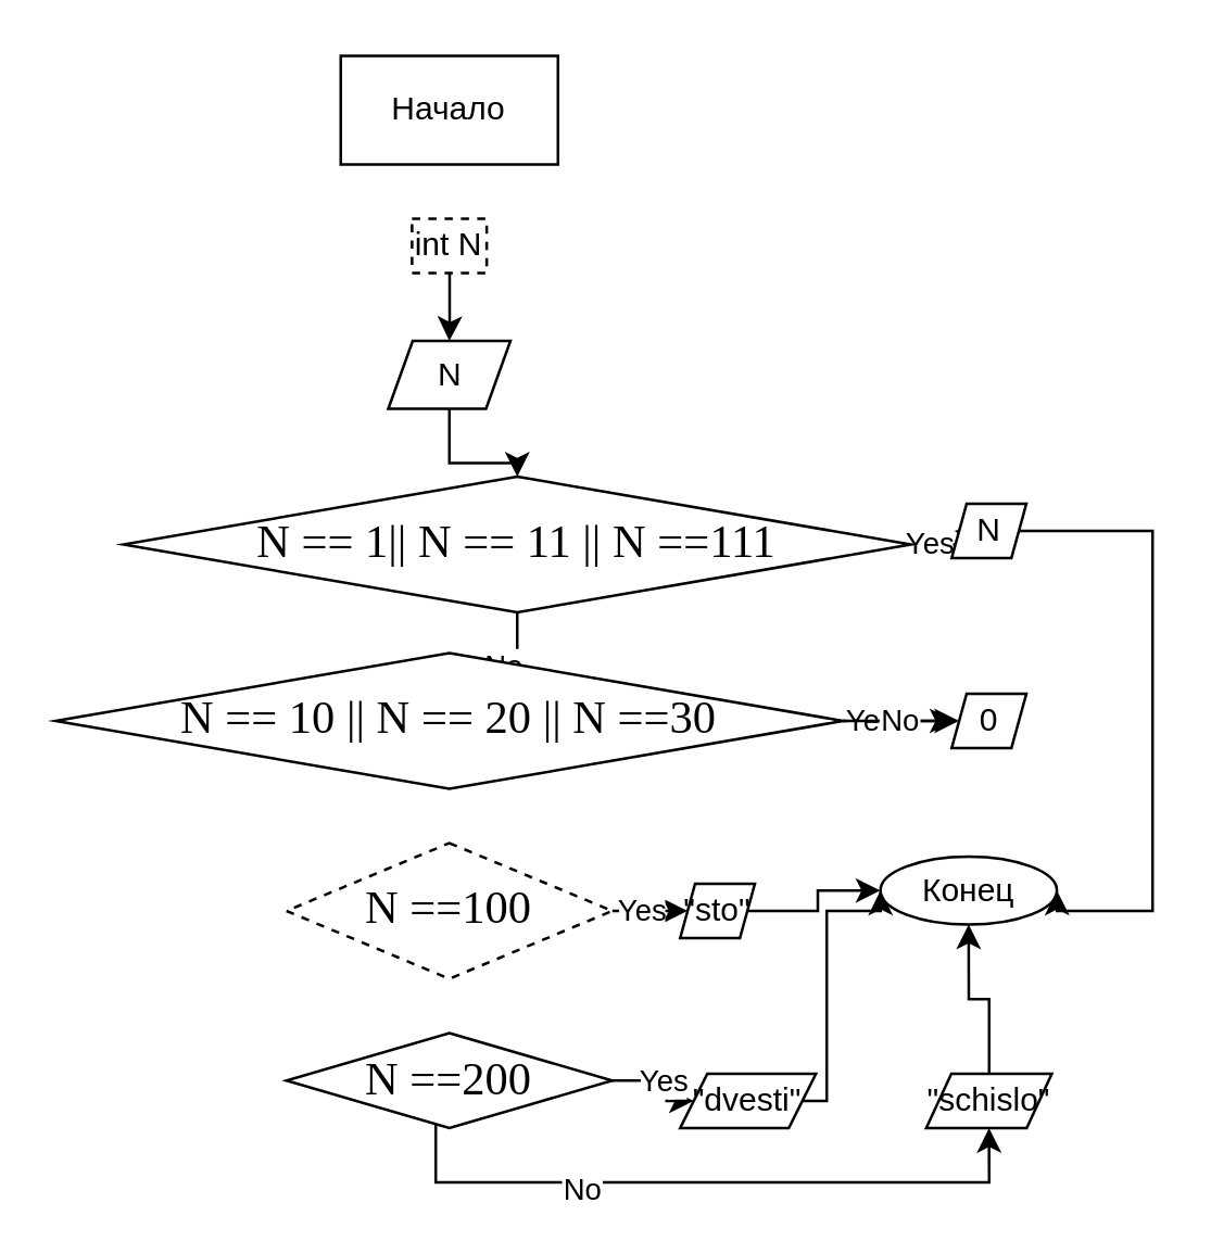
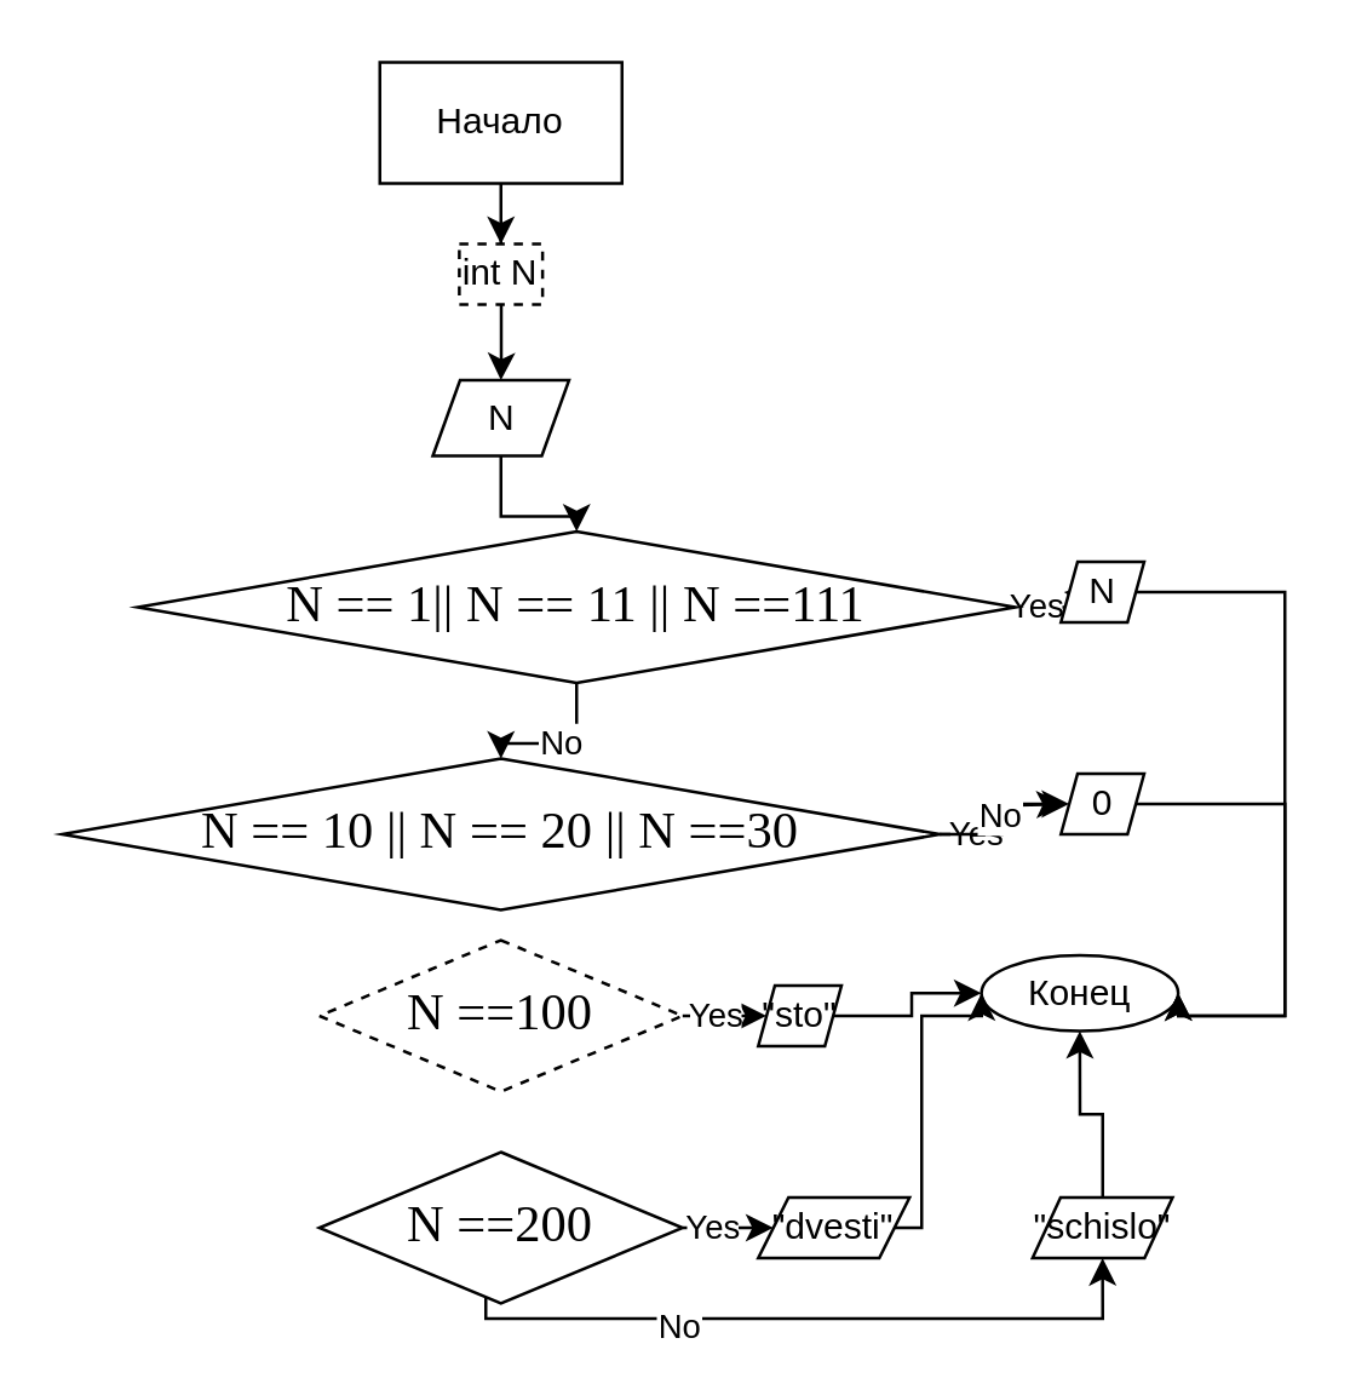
+ <mxCell id="2" style="edgeStyle=orthogonalEdgeStyle;rounded=0;orthogonalLoop=1;jettySize=auto;html=1;entryX=0.5;entryY=0;entryDx=0;entryDy=0;" edge="1" parent="1" source="3" target="14"><mxGeometry relative="1" as="geometry" /></mxCell>
- <mxCell id="10" value="&lt;span lang=&quot;ES&quot; style=&quot;font-size: 17px ; font-family: &amp;#34;times new roman&amp;#34; , serif&quot;&gt;N == 10 || N == 20 || N ==30&lt;/span&gt;" style="rhombus;whiteSpace=wrap;html=1;" vertex="1" parent="1"><mxGeometry x="20" y="240" width="290" height="50" as="geometry" /></mxCell>
+ <mxCell id="10" value="&lt;span lang=&quot;ES&quot; style=&quot;font-size: 17px ; font-family: &amp;#34;times new roman&amp;#34; , serif&quot;&gt;N == 10 || N == 20 || N ==30&lt;/span&gt;" style="rhombus;whiteSpace=wrap;html=1;" vertex="1" parent="1"><mxGeometry x="20" y="250" width="290" height="50" as="geometry" /></mxCell>
+ <mxCell id="21" style="edgeStyle=orthogonalEdgeStyle;rounded=0;orthogonalLoop=1;jettySize=auto;html=1;entryX=1;entryY=0.5;entryDx=0;entryDy=0;" edge="1" parent="1" source="22" target="4"><mxGeometry relative="1" as="geometry"><Array as="points"><mxPoint x="424" y="265" /><mxPoint x="424" y="335" /></Array></mxGeometry></mxCell>
- <mxCell id="18" value="&lt;span lang=&quot;ES&quot; style=&quot;font-size: 17px ; font-family: &amp;#34;times new roman&amp;#34; , serif&quot;&gt;N ==200&lt;/span&gt;&lt;span style=&quot;font-size: medium&quot;&gt;&lt;/span&gt;" style="rhombus;whiteSpace=wrap;html=1;" vertex="1" parent="1"><mxGeometry x="105" y="380" width="120" height="35" as="geometry" /></mxCell>
+ <mxCell id="18" value="&lt;span lang=&quot;ES&quot; style=&quot;font-size: 17px ; font-family: &amp;#34;times new roman&amp;#34; , serif&quot;&gt;N ==200&lt;/span&gt;&lt;span style=&quot;font-size: medium&quot;&gt;&lt;/span&gt;" style="rhombus;whiteSpace=wrap;html=1;" vertex="1" parent="1"><mxGeometry x="105" y="380" width="120" height="50" as="geometry" /></mxCell>
